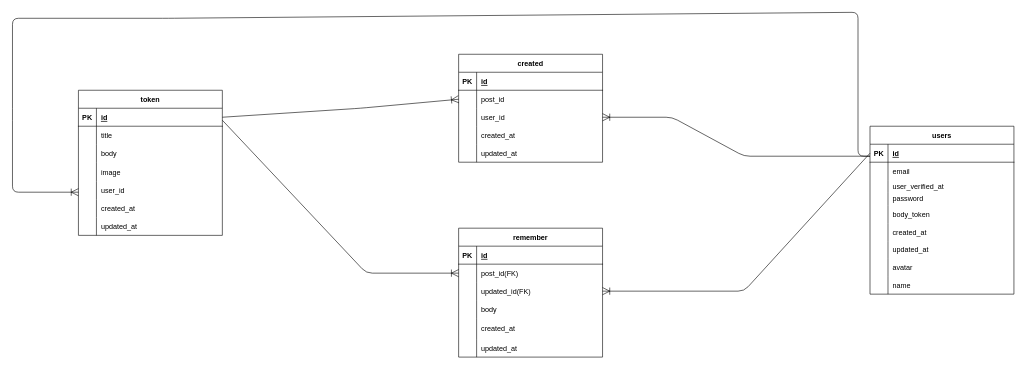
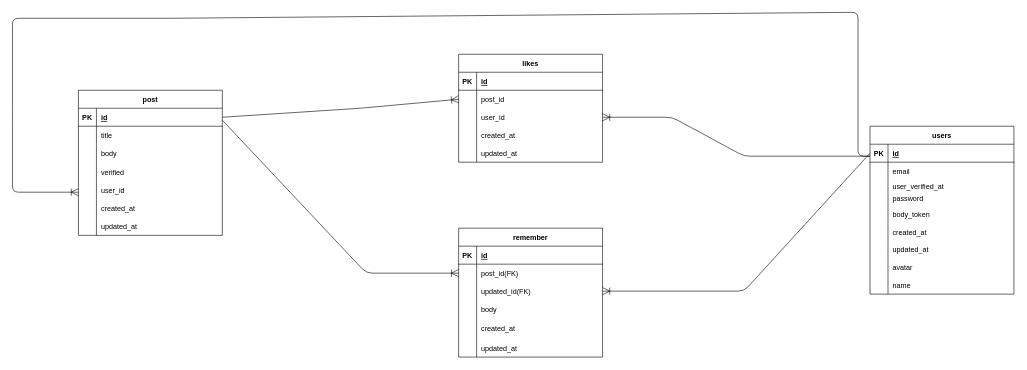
- <mxCell id="52" value="created" style="shape=table;startSize=30;container=1;collapsible=1;childLayout=tableLayout;fixedRows=1;rowLines=0;fontStyle=1;align=center;resizeLast=1;" vertex="1" parent="1"><mxGeometry x="764" y="90" width="240" height="180" as="geometry" /></mxCell>
+ <mxCell id="52" value="likes" style="shape=table;startSize=30;container=1;collapsible=1;childLayout=tableLayout;fixedRows=1;rowLines=0;fontStyle=1;align=center;resizeLast=1;" vertex="1" parent="1"><mxGeometry x="764" y="90" width="240" height="180" as="geometry" /></mxCell>
- <mxCell id="2" value="token" style="shape=table;startSize=30;container=1;collapsible=1;childLayout=tableLayout;fixedRows=1;rowLines=0;fontStyle=1;align=center;resizeLast=1;" vertex="1" parent="1"><mxGeometry x="130" y="150" width="240" height="242" as="geometry" /></mxCell>
+ <mxCell id="2" value="post" style="shape=table;startSize=30;container=1;collapsible=1;childLayout=tableLayout;fixedRows=1;rowLines=0;fontStyle=1;align=center;resizeLast=1;" vertex="1" parent="1"><mxGeometry x="130" y="150" width="240" height="242" as="geometry" /></mxCell>
- <mxCell id="14" value="image" style="shape=partialRectangle;connectable=0;fillColor=none;top=0;left=0;bottom=0;right=0;align=left;spacingLeft=6;overflow=hidden;" vertex="1" parent="12"><mxGeometry x="30" width="210" height="32" as="geometry"><mxRectangle width="210" height="32" as="alternateBounds" /></mxGeometry></mxCell>
+ <mxCell id="14" value="verified" style="shape=partialRectangle;connectable=0;fillColor=none;top=0;left=0;bottom=0;right=0;align=left;spacingLeft=6;overflow=hidden;" vertex="1" parent="12"><mxGeometry x="30" width="210" height="32" as="geometry"><mxRectangle width="210" height="32" as="alternateBounds" /></mxGeometry></mxCell>
